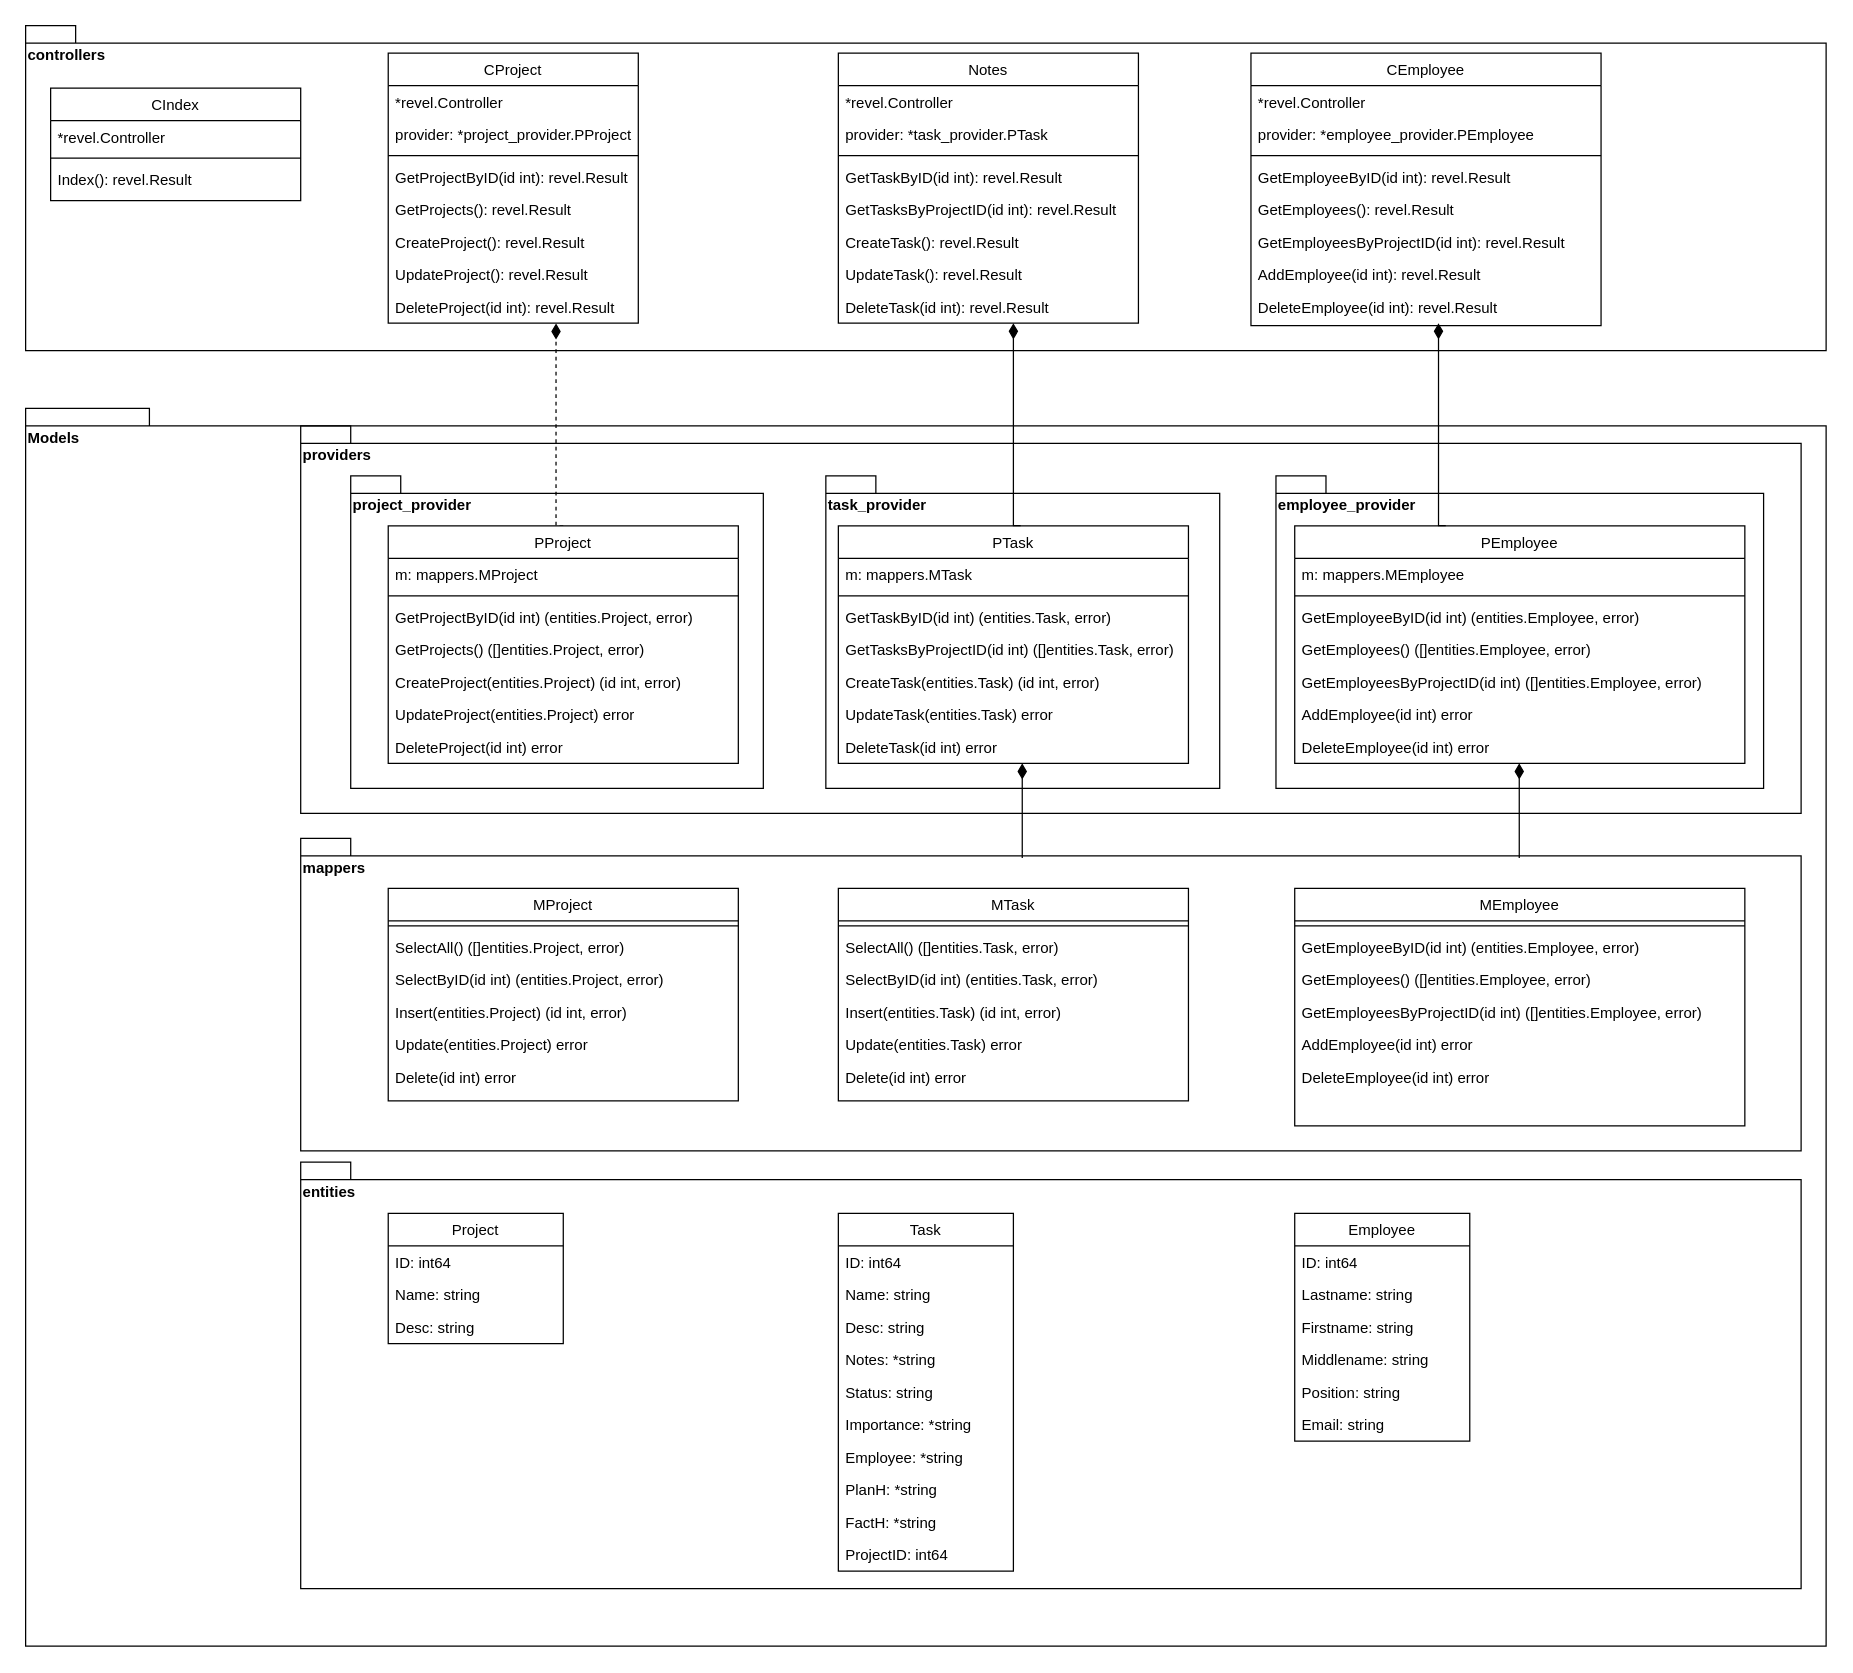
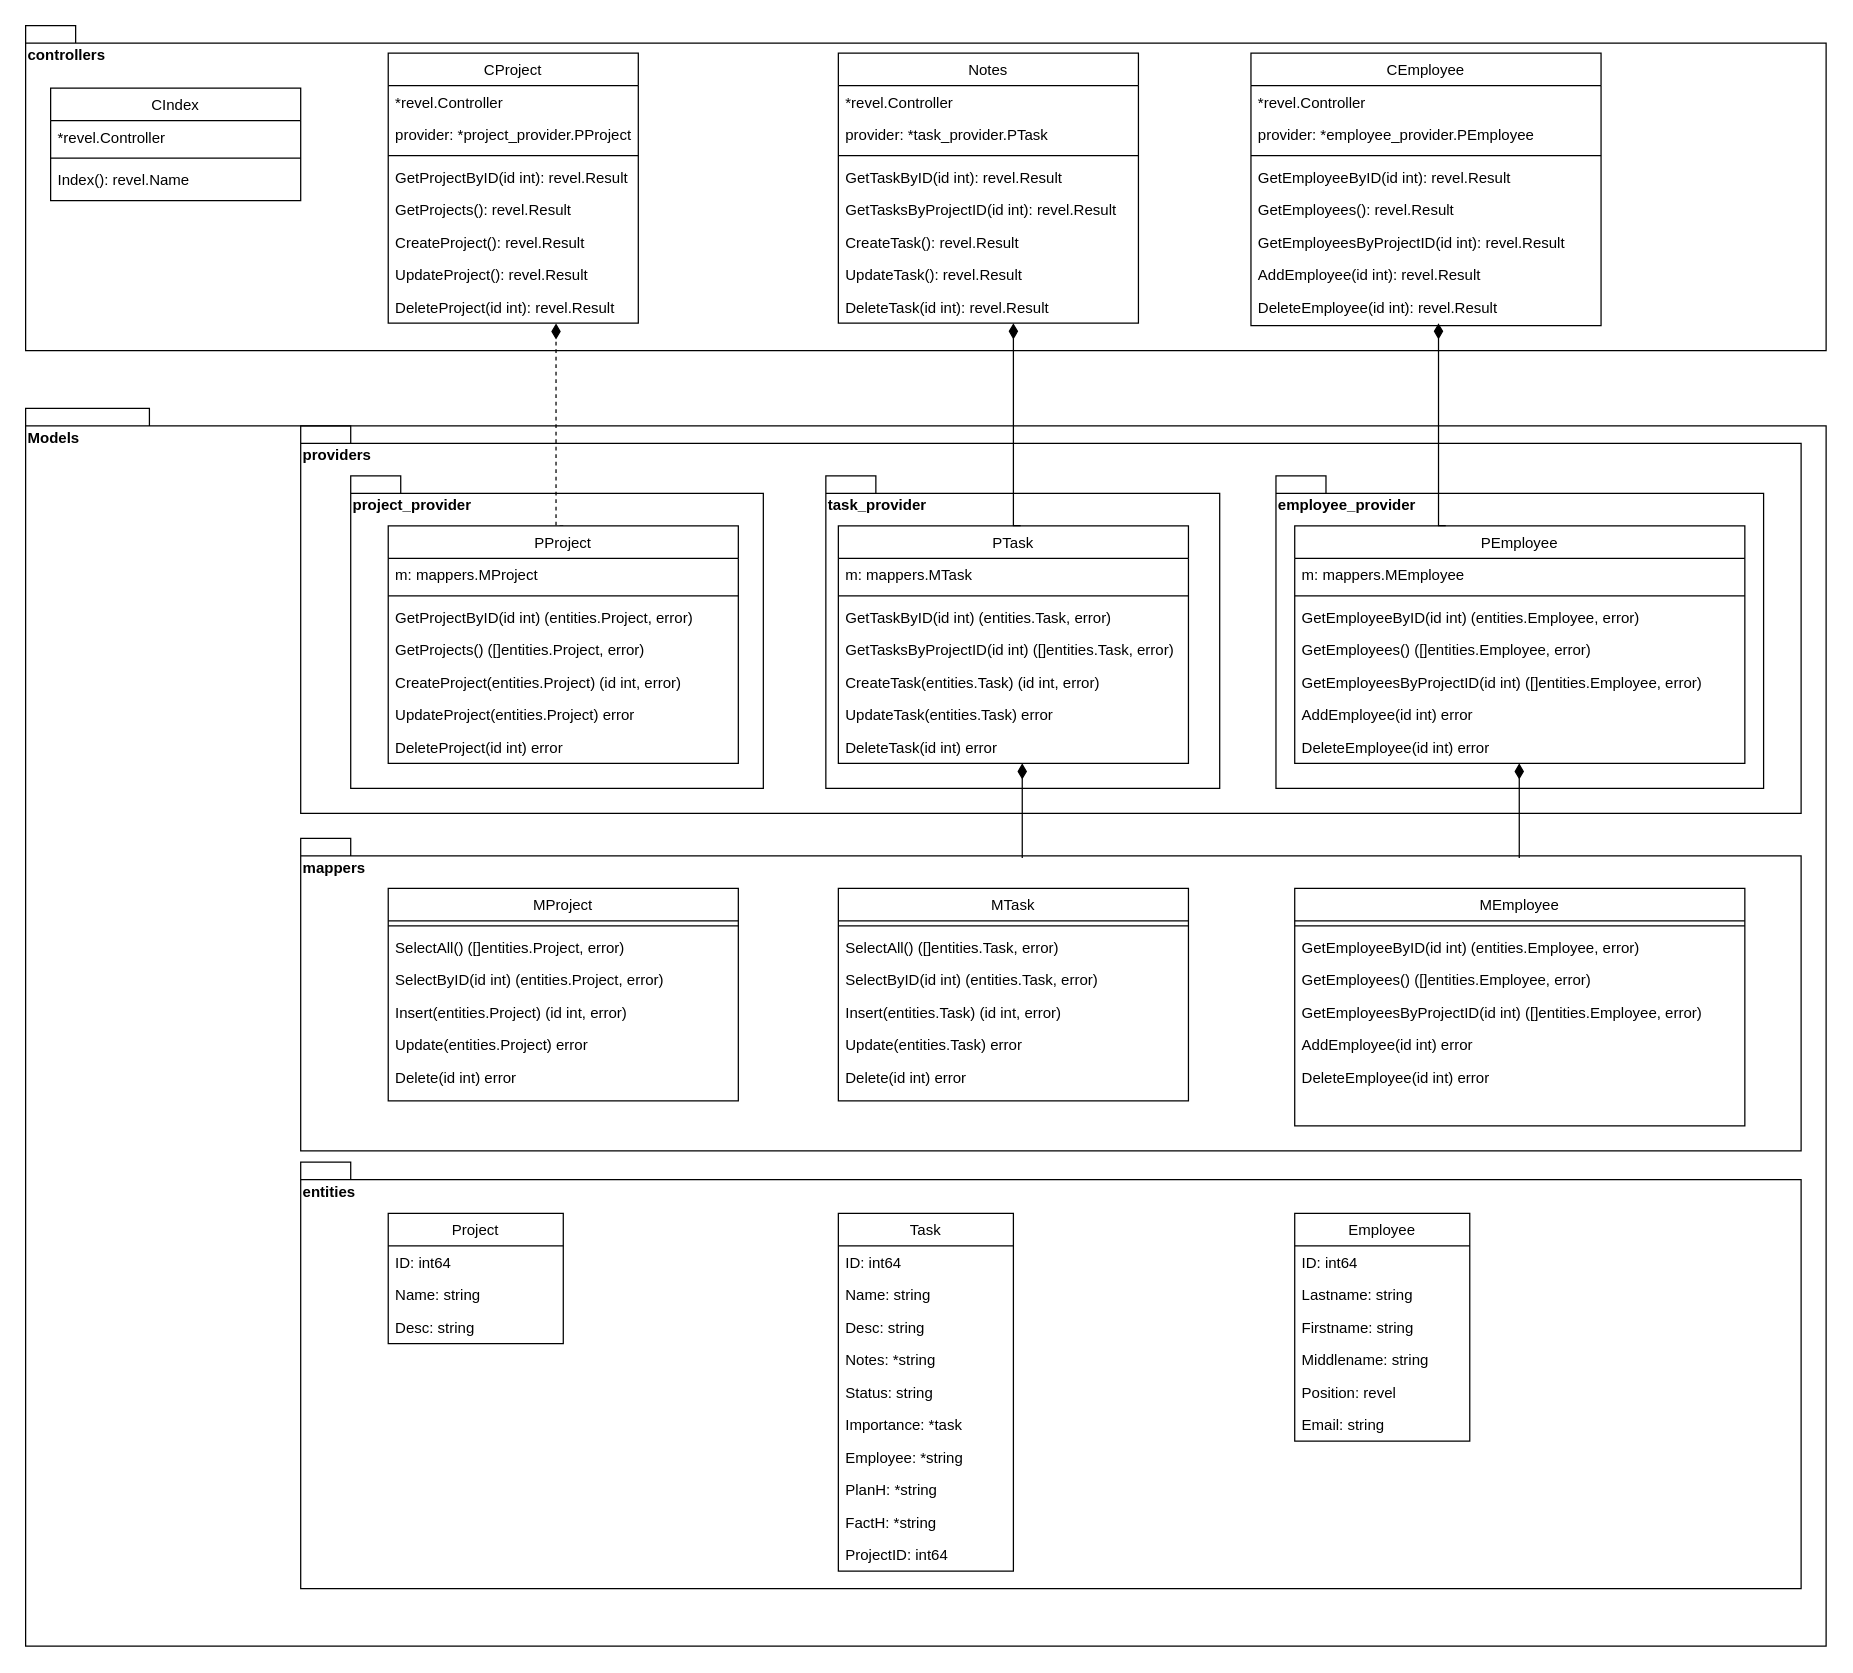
- <mxCell id="38" value="Index(): revel.Result" style="text;strokeColor=none;fillColor=none;align=left;verticalAlign=top;spacingLeft=4;spacingRight=4;overflow=hidden;rotatable=0;points=[[0,0.5],[1,0.5]];portConstraint=eastwest;" vertex="1" parent="35"><mxGeometry y="60" width="200" height="26" as="geometry" /></mxCell>
+ <mxCell id="38" value="Index(): revel.Name" style="text;strokeColor=none;fillColor=none;align=left;verticalAlign=top;spacingLeft=4;spacingRight=4;overflow=hidden;rotatable=0;points=[[0,0.5],[1,0.5]];portConstraint=eastwest;" vertex="1" parent="35"><mxGeometry y="60" width="200" height="26" as="geometry" /></mxCell>
- <mxCell id="107" value="Position: string" style="text;strokeColor=none;fillColor=none;align=left;verticalAlign=top;spacingLeft=4;spacingRight=4;overflow=hidden;rotatable=0;points=[[0,0.5],[1,0.5]];portConstraint=eastwest;" parent="102" vertex="1"><mxGeometry y="130" width="140" height="26" as="geometry" /></mxCell>
+ <mxCell id="107" value="Position: revel" style="text;strokeColor=none;fillColor=none;align=left;verticalAlign=top;spacingLeft=4;spacingRight=4;overflow=hidden;rotatable=0;points=[[0,0.5],[1,0.5]];portConstraint=eastwest;" parent="102" vertex="1"><mxGeometry y="130" width="140" height="26" as="geometry" /></mxCell>
- <mxCell id="97" value="Importance: *string" style="text;strokeColor=none;fillColor=none;align=left;verticalAlign=top;spacingLeft=4;spacingRight=4;overflow=hidden;rotatable=0;points=[[0,0.5],[1,0.5]];portConstraint=eastwest;" parent="91" vertex="1"><mxGeometry y="156" width="140" height="26" as="geometry" /></mxCell>
+ <mxCell id="97" value="Importance: *task" style="text;strokeColor=none;fillColor=none;align=left;verticalAlign=top;spacingLeft=4;spacingRight=4;overflow=hidden;rotatable=0;points=[[0,0.5],[1,0.5]];portConstraint=eastwest;" parent="91" vertex="1"><mxGeometry y="156" width="140" height="26" as="geometry" /></mxCell>
